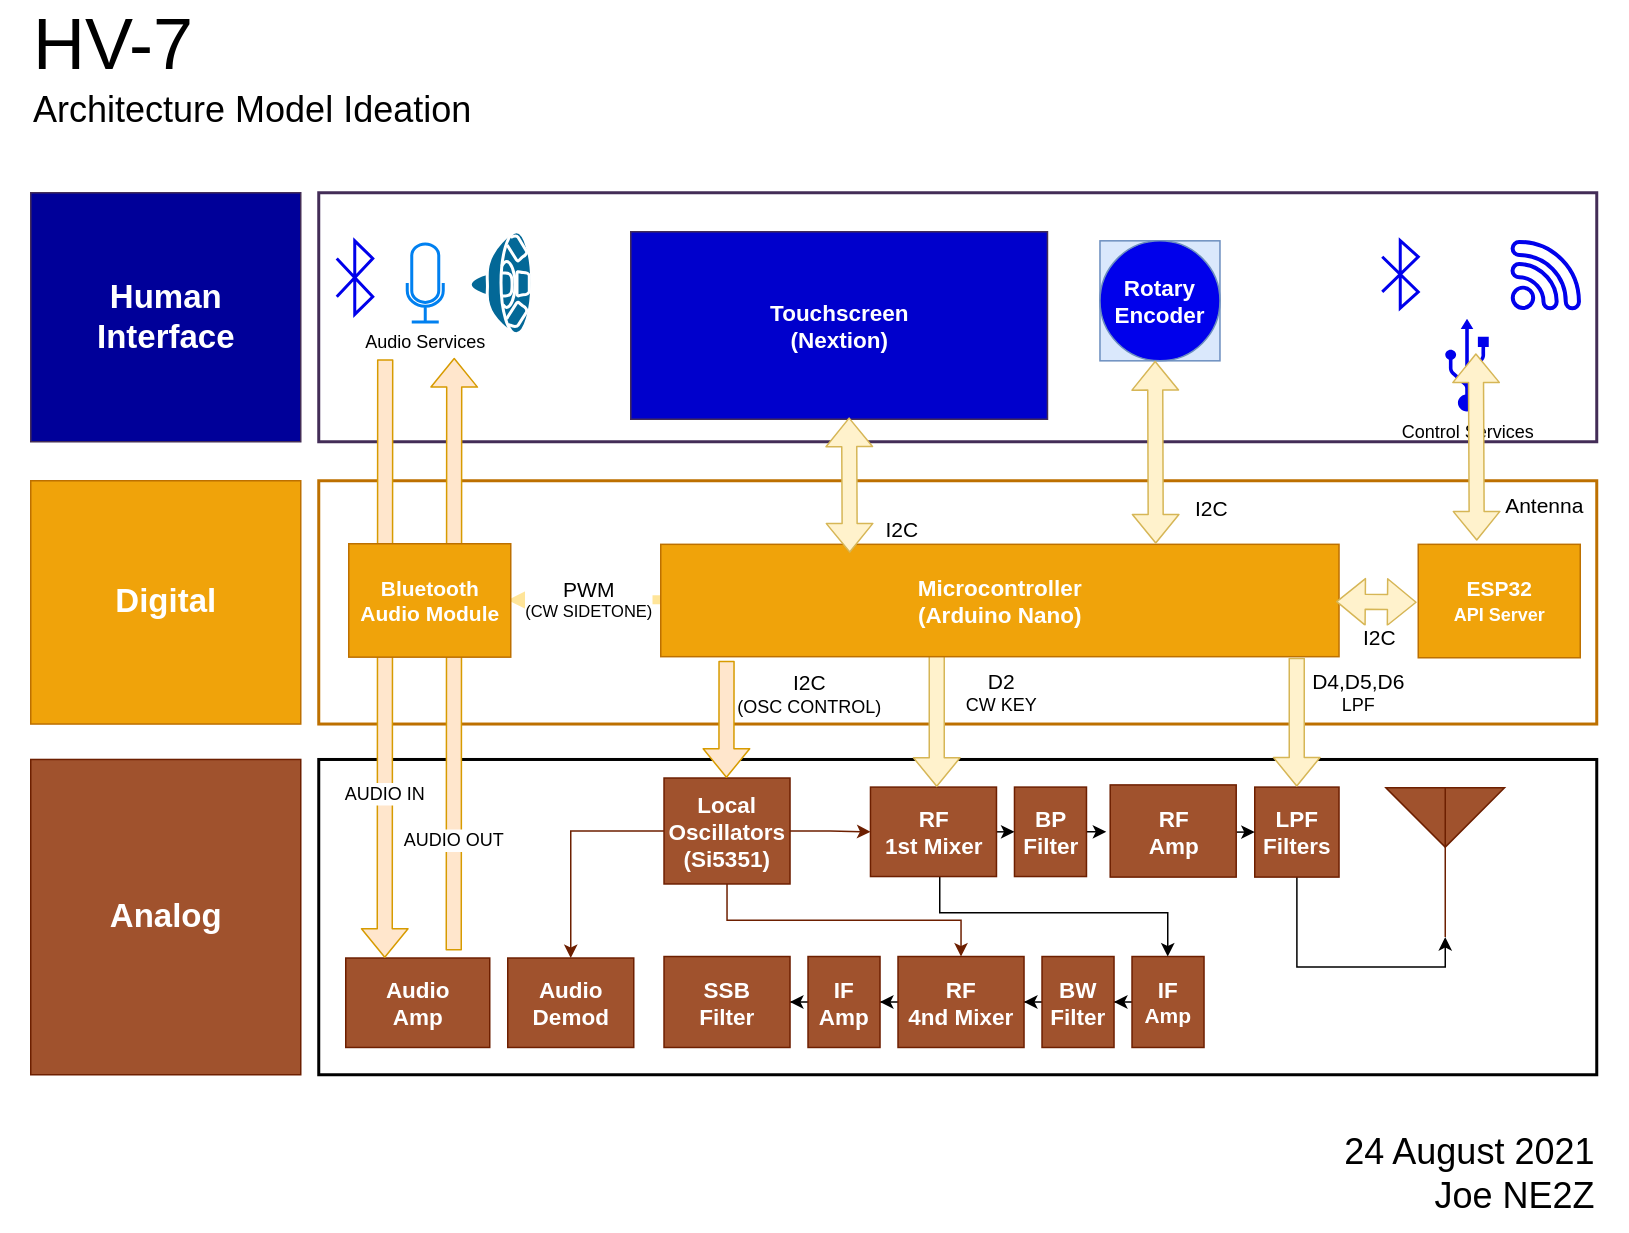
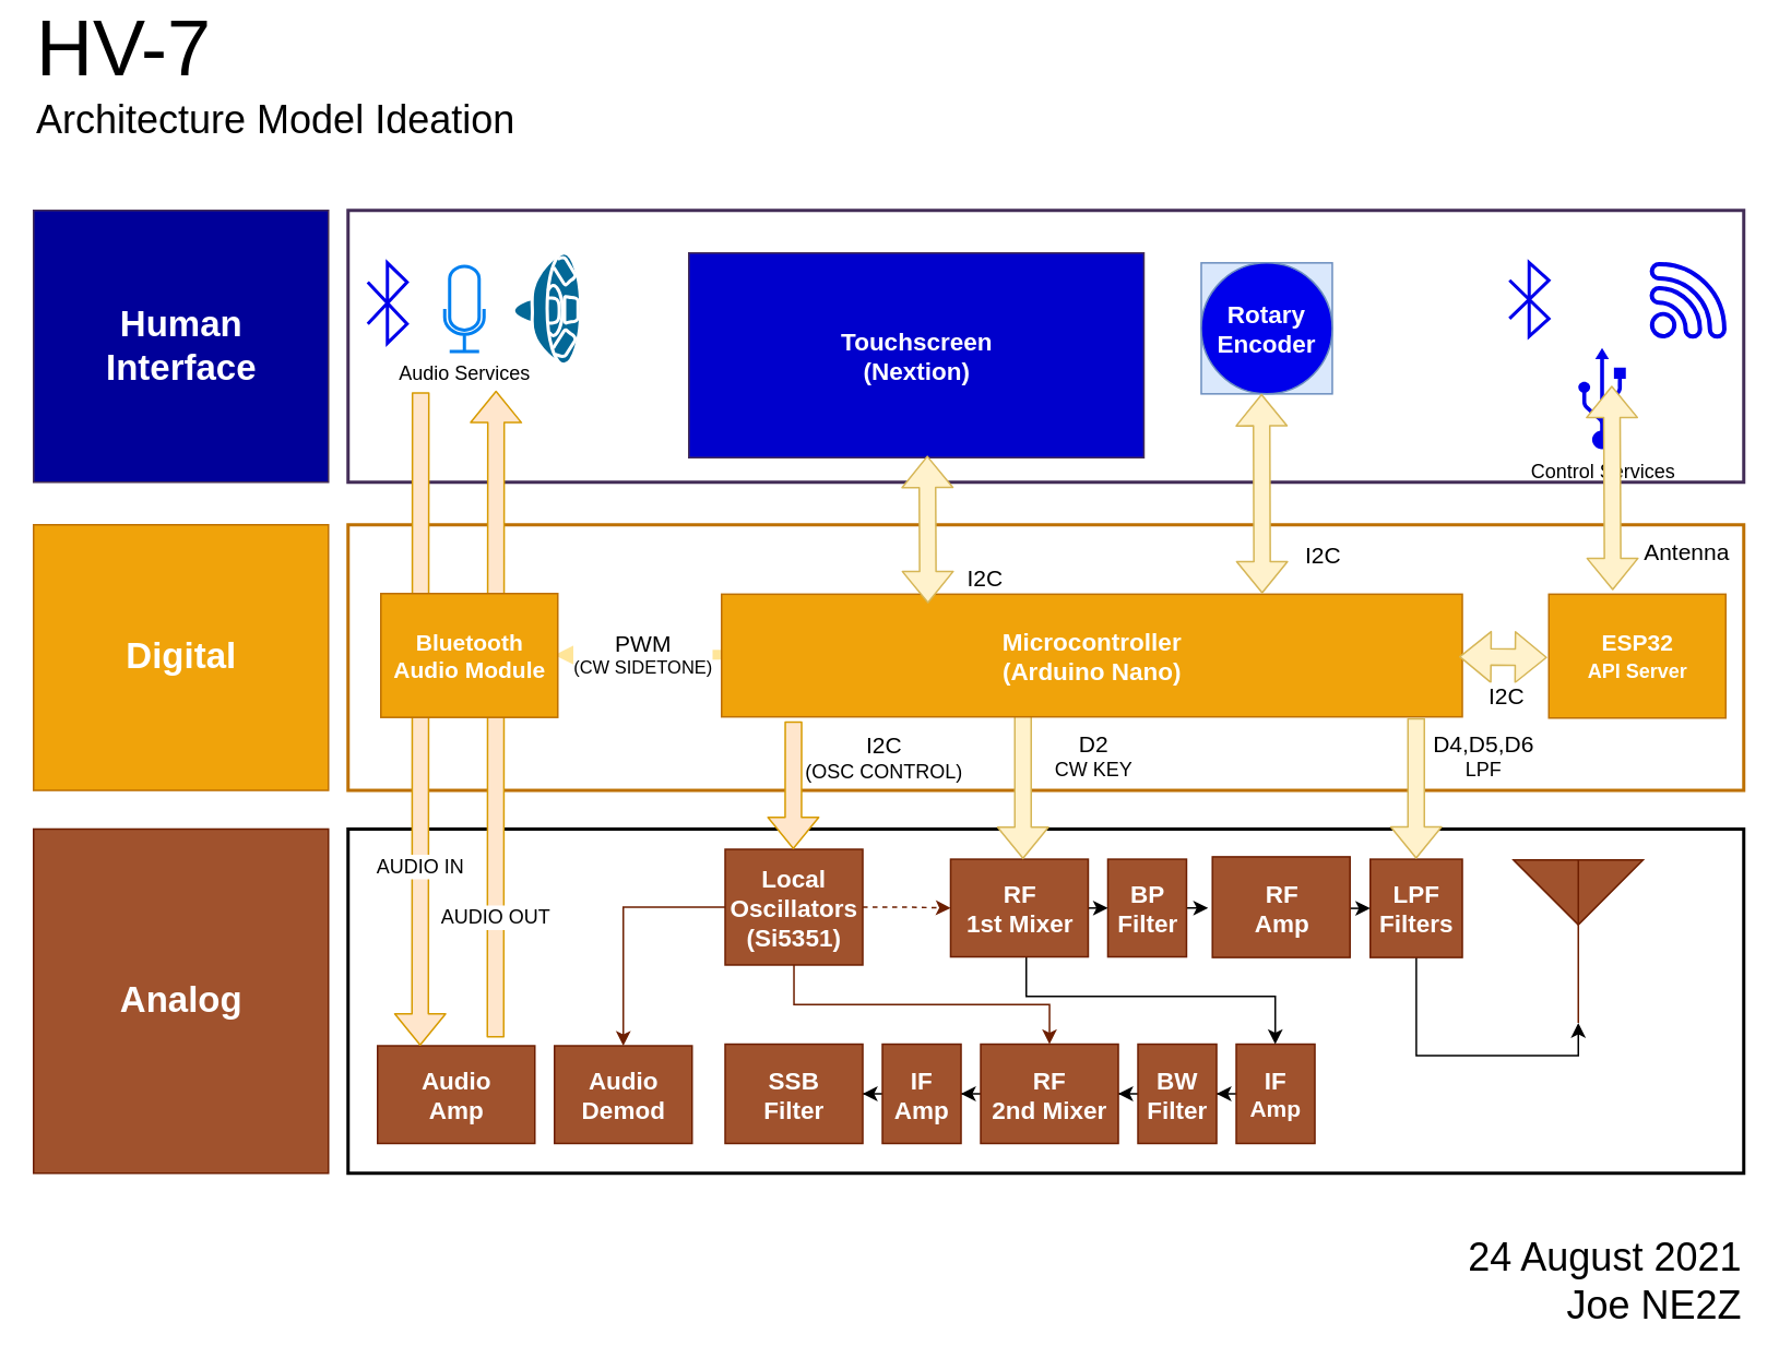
- <mxCell id="21" style="edgeStyle=orthogonalEdgeStyle;rounded=0;orthogonalLoop=1;jettySize=auto;html=1;exitX=1;exitY=0.5;exitDx=0;exitDy=0;entryX=0;entryY=0.5;entryDx=0;entryDy=0;fillColor=#a0522d;strokeColor=#6D1F00;" parent="1" source="22" target="26" edge="1"><mxGeometry relative="1" as="geometry" /></mxCell>
+ <mxCell id="21" style="edgeStyle=orthogonalEdgeStyle;rounded=0;orthogonalLoop=1;jettySize=auto;html=1;exitX=1;exitY=0.5;exitDx=0;exitDy=0;entryX=0;entryY=0.5;entryDx=0;entryDy=0;fillColor=#a0522d;strokeColor=#6D1F00;dashed=1;" parent="1" source="22" target="26" edge="1"><mxGeometry relative="1" as="geometry" /></mxCell>
- <mxCell id="15" value="&lt;span style=&quot;font-size: 15px&quot;&gt;RF&lt;br&gt;4nd Mixer&lt;/span&gt;" style="html=1;strokeColor=#6D1F00;shadow=0;fontSize=14;fontColor=#ffffff;align=center;fontStyle=1;fillColor=#a0522d;" parent="1" vertex="1"><mxGeometry x="598.18" y="637.18" width="84" height="60.64" as="geometry" /></mxCell>
+ <mxCell id="15" value="&lt;span style=&quot;font-size: 15px&quot;&gt;RF&lt;br&gt;2nd Mixer&lt;/span&gt;" style="html=1;strokeColor=#6D1F00;shadow=0;fontSize=14;fontColor=#ffffff;align=center;fontStyle=1;fillColor=#a0522d;" parent="1" vertex="1"><mxGeometry x="598.18" y="637.18" width="84" height="60.64" as="geometry" /></mxCell>
